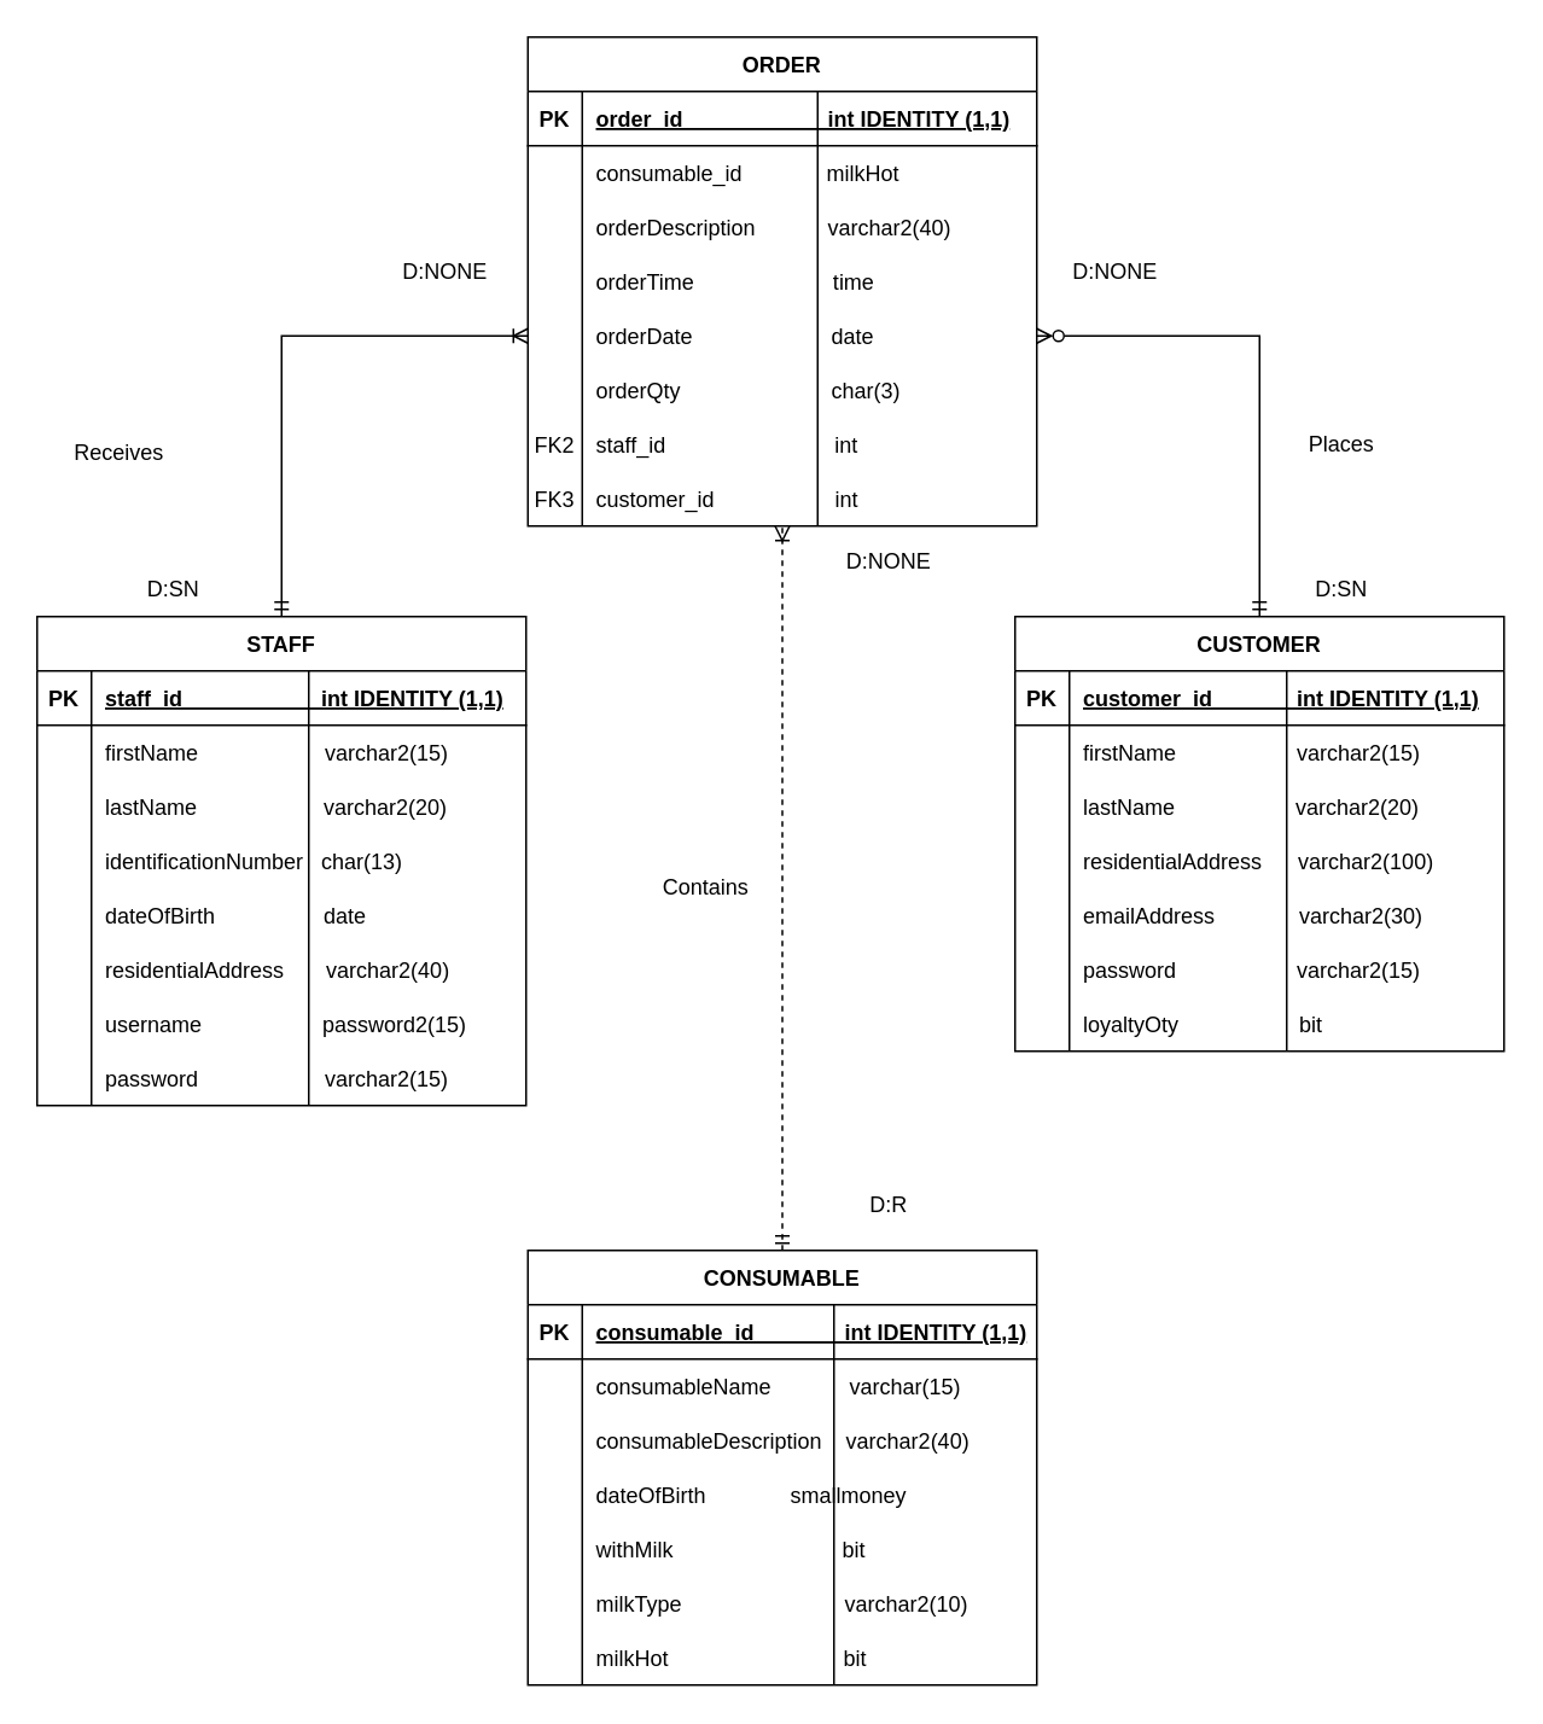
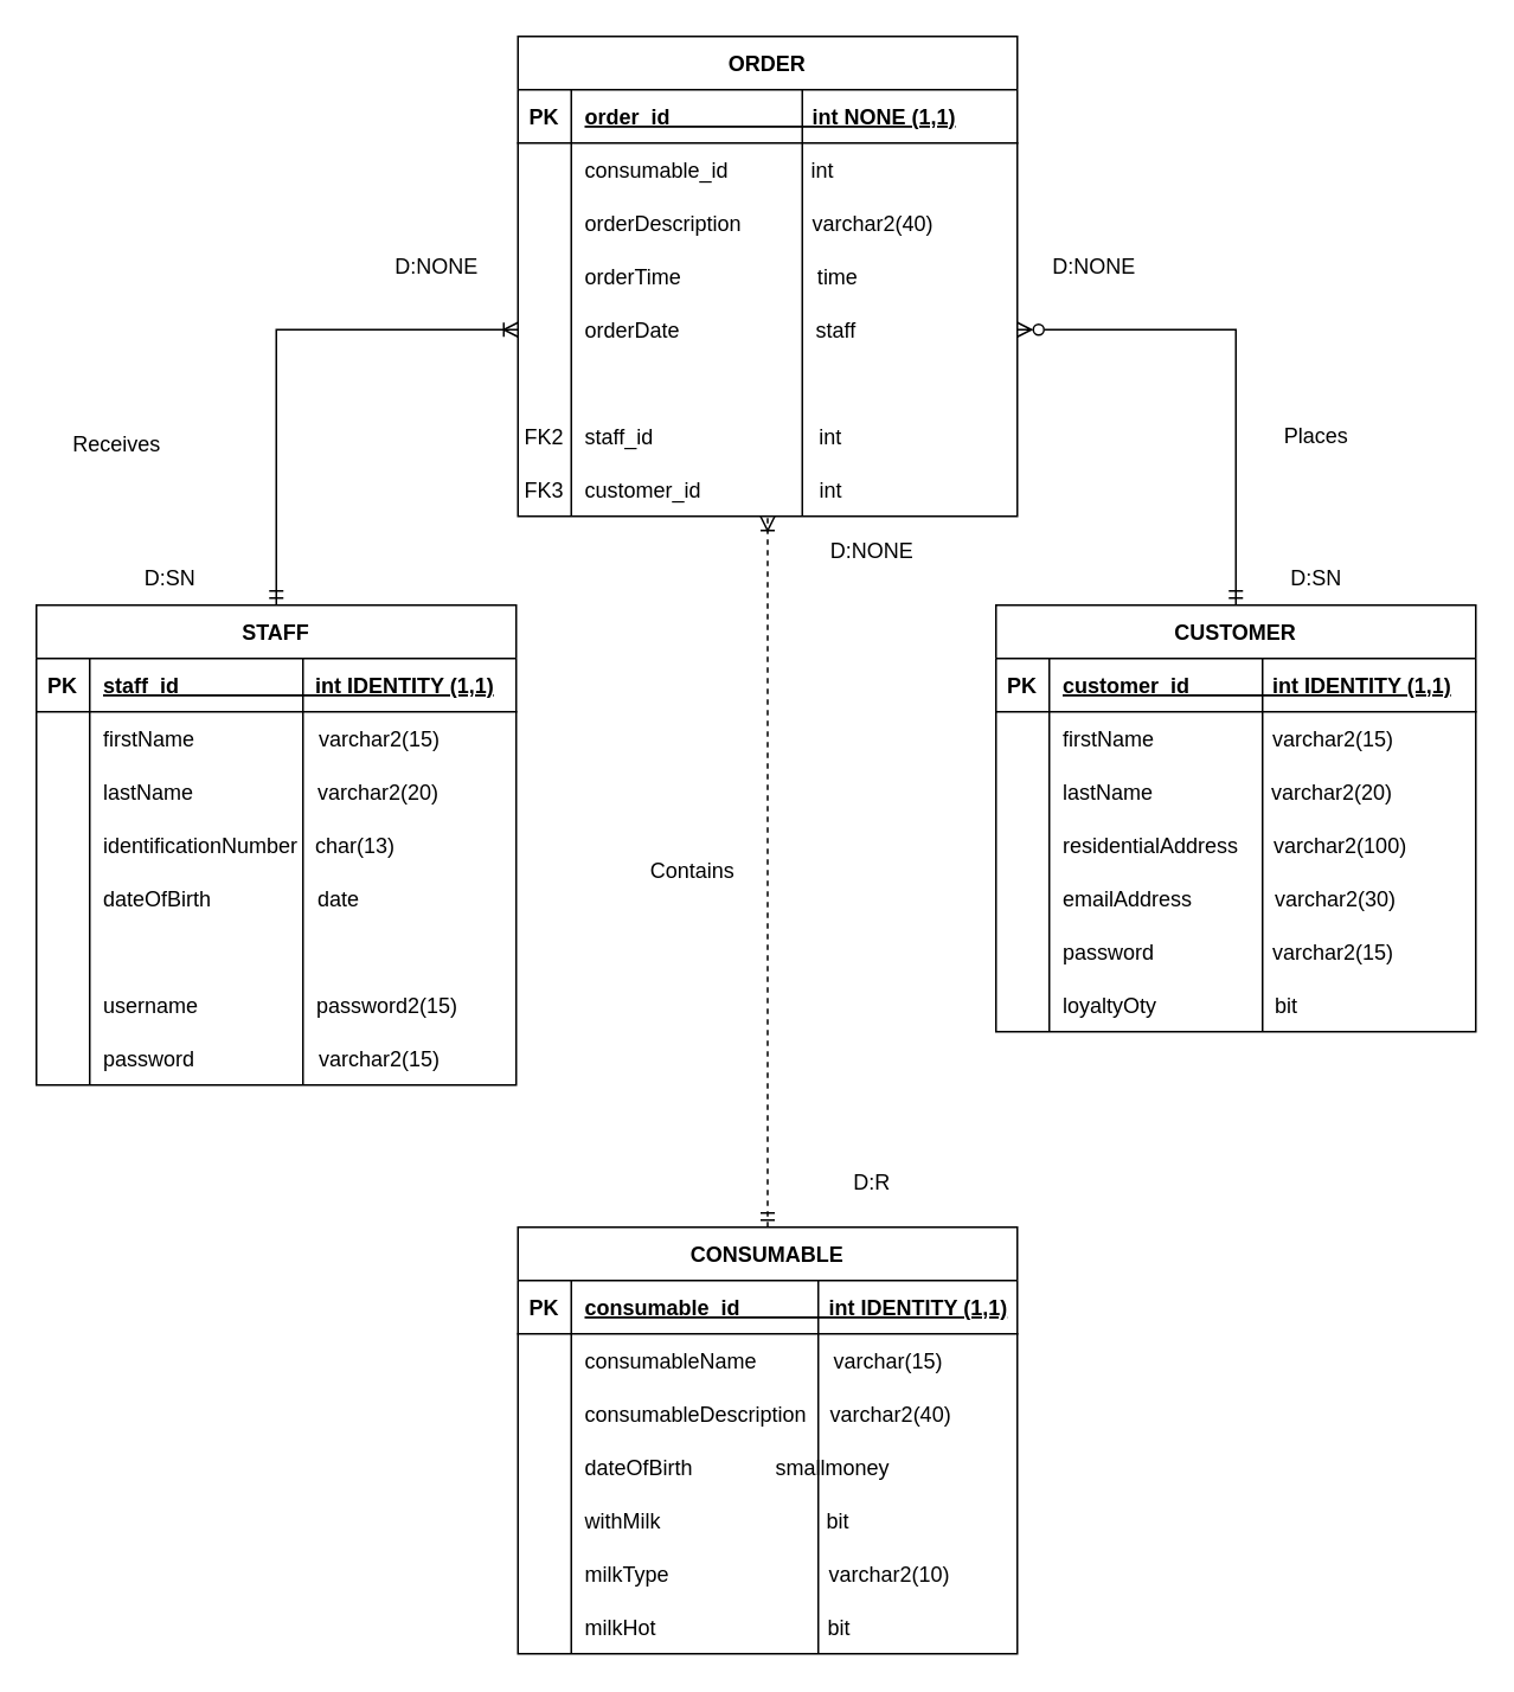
- <mxCell id="5" value="order_id                        int IDENTITY (1,1)" style="shape=partialRectangle;overflow=hidden;connectable=0;fillColor=none;top=0;left=0;bottom=0;right=0;align=left;spacingLeft=6;fontStyle=5;" parent="3" vertex="1"><mxGeometry x="30" width="251" height="30" as="geometry"><mxRectangle width="251" height="30" as="alternateBounds" /></mxGeometry></mxCell>
+ <mxCell id="5" value="order_id                        int NONE (1,1)" style="shape=partialRectangle;overflow=hidden;connectable=0;fillColor=none;top=0;left=0;bottom=0;right=0;align=left;spacingLeft=6;fontStyle=5;" parent="3" vertex="1"><mxGeometry x="30" width="251" height="30" as="geometry"><mxRectangle width="251" height="30" as="alternateBounds" /></mxGeometry></mxCell>
- <mxCell id="7" value="consumable_id              milkHot" style="shape=partialRectangle;overflow=hidden;connectable=0;fillColor=none;top=0;left=0;bottom=0;right=0;align=left;spacingLeft=6;" parent="6" vertex="1"><mxGeometry x="30" width="251" height="30" as="geometry"><mxRectangle width="251" height="30" as="alternateBounds" /></mxGeometry></mxCell>
+ <mxCell id="7" value="consumable_id              int" style="shape=partialRectangle;overflow=hidden;connectable=0;fillColor=none;top=0;left=0;bottom=0;right=0;align=left;spacingLeft=6;" parent="6" vertex="1"><mxGeometry x="30" width="251" height="30" as="geometry"><mxRectangle width="251" height="30" as="alternateBounds" /></mxGeometry></mxCell>
- <mxCell id="16" value="orderDate                       date" style="shape=partialRectangle;overflow=hidden;connectable=0;fillColor=none;top=0;left=0;bottom=0;right=0;align=left;spacingLeft=6;" parent="14" vertex="1"><mxGeometry x="30" width="251" height="30" as="geometry"><mxRectangle width="251" height="30" as="alternateBounds" /></mxGeometry></mxCell>
+ <mxCell id="16" value="orderDate                       staff" style="shape=partialRectangle;overflow=hidden;connectable=0;fillColor=none;top=0;left=0;bottom=0;right=0;align=left;spacingLeft=6;" parent="14" vertex="1"><mxGeometry x="30" width="251" height="30" as="geometry"><mxRectangle width="251" height="30" as="alternateBounds" /></mxGeometry></mxCell>
- <mxCell id="20" value="orderQty                         char(3)" style="shape=partialRectangle;overflow=hidden;connectable=0;fillColor=none;top=0;left=0;bottom=0;right=0;align=left;spacingLeft=6;" parent="18" vertex="1"><mxGeometry x="30" width="251" height="30" as="geometry"><mxRectangle width="251" height="30" as="alternateBounds" /></mxGeometry></mxCell>
- <mxCell id="90" value="residentialAddress       varchar2(40)" style="shape=partialRectangle;overflow=hidden;connectable=0;fillColor=none;top=0;left=0;bottom=0;right=0;align=left;spacingLeft=6;" parent="88" vertex="1"><mxGeometry x="30" width="240" height="30" as="geometry"><mxRectangle width="240" height="30" as="alternateBounds" /></mxGeometry></mxCell>
